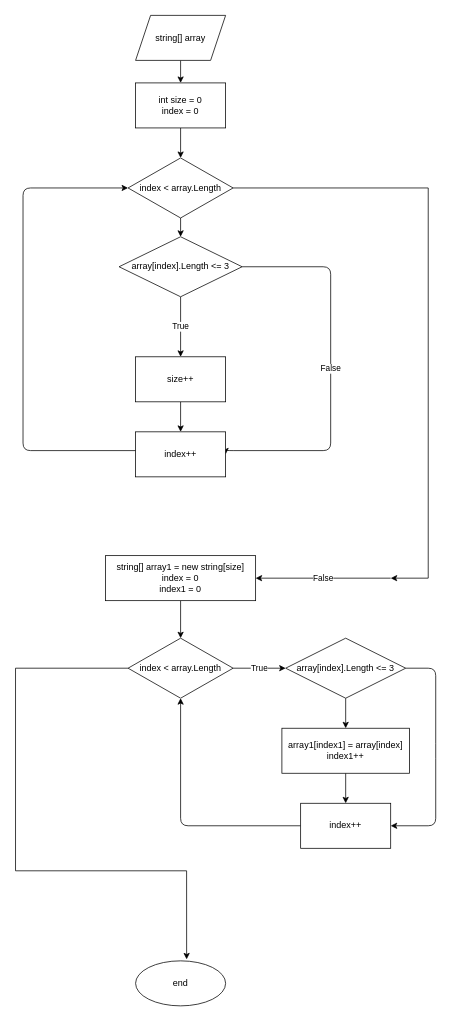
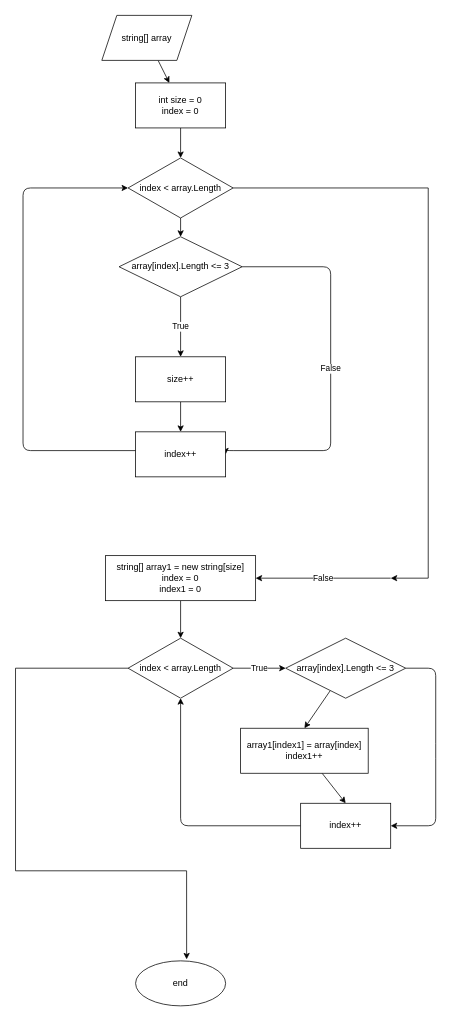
- <mxCell id="3" value="string[] array&lt;br&gt;" style="shape=parallelogram;perimeter=parallelogramPerimeter;whiteSpace=wrap;html=1;fixedSize=1;" parent="1" vertex="1"><mxGeometry x="180" y="20" width="120" height="60" as="geometry" /></mxCell>
+ <mxCell id="3" value="string[] array&lt;br&gt;" style="shape=parallelogram;perimeter=parallelogramPerimeter;whiteSpace=wrap;html=1;fixedSize=1;" parent="1" vertex="1"><mxGeometry x="135" y="20" width="120" height="60" as="geometry" /></mxCell>
- <mxCell id="26" value="array1[index1] = array[index]&lt;br&gt;index1++" style="whiteSpace=wrap;html=1;" parent="1" vertex="1"><mxGeometry x="375" y="970" width="170" height="60" as="geometry" /></mxCell>
+ <mxCell id="26" value="array1[index1] = array[index]&lt;br&gt;index1++" style="whiteSpace=wrap;html=1;" parent="1" vertex="1"><mxGeometry x="320" y="970" width="170" height="60" as="geometry" /></mxCell>
